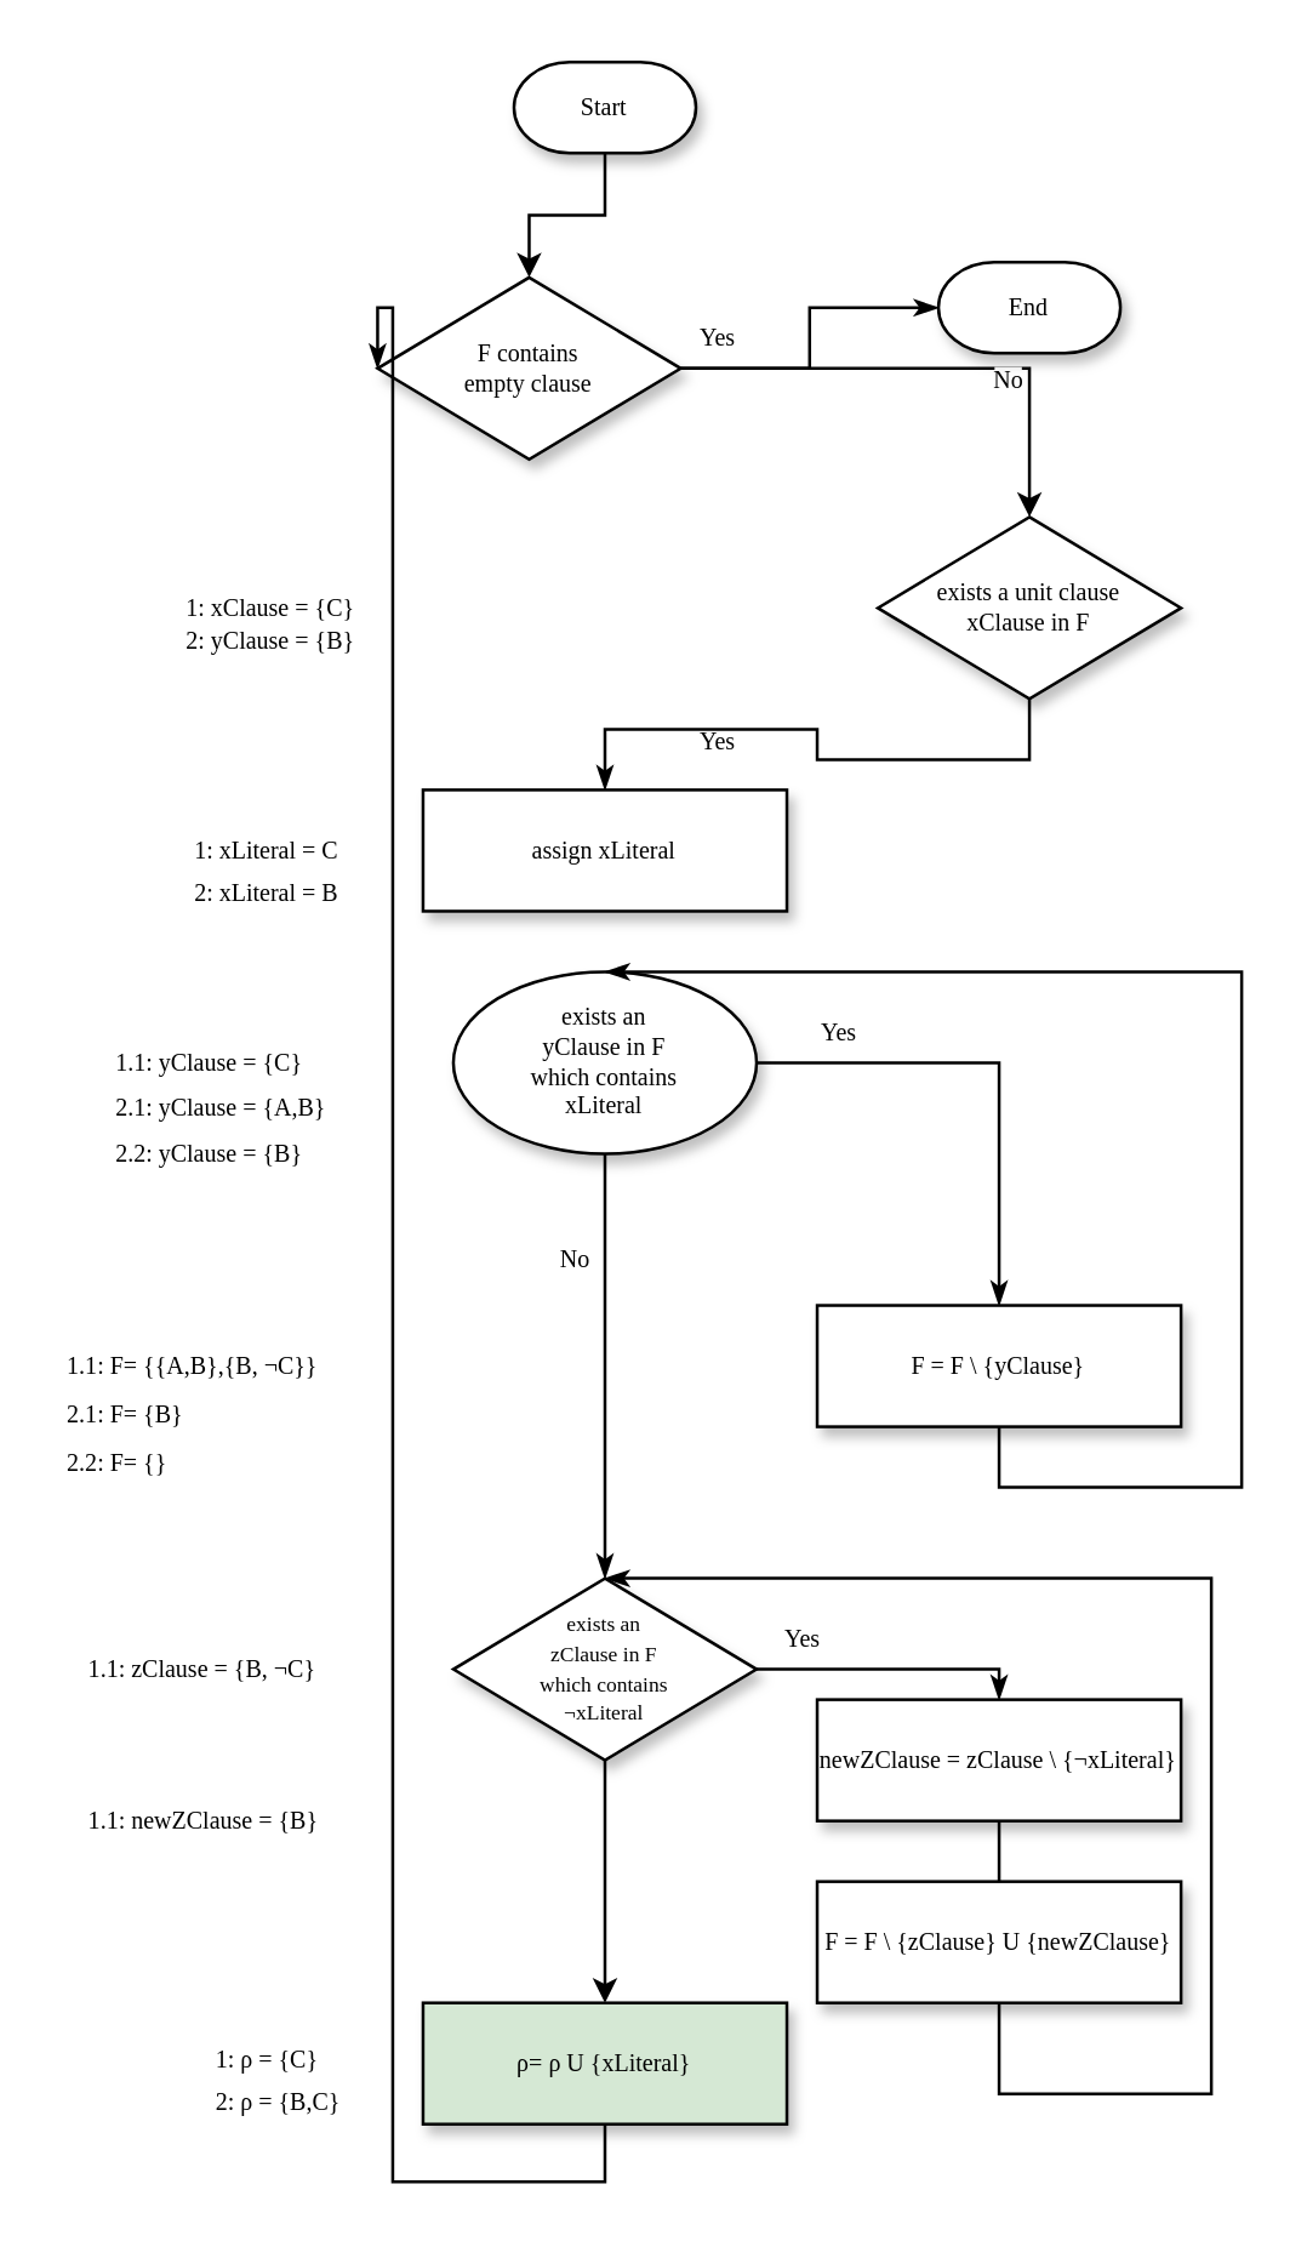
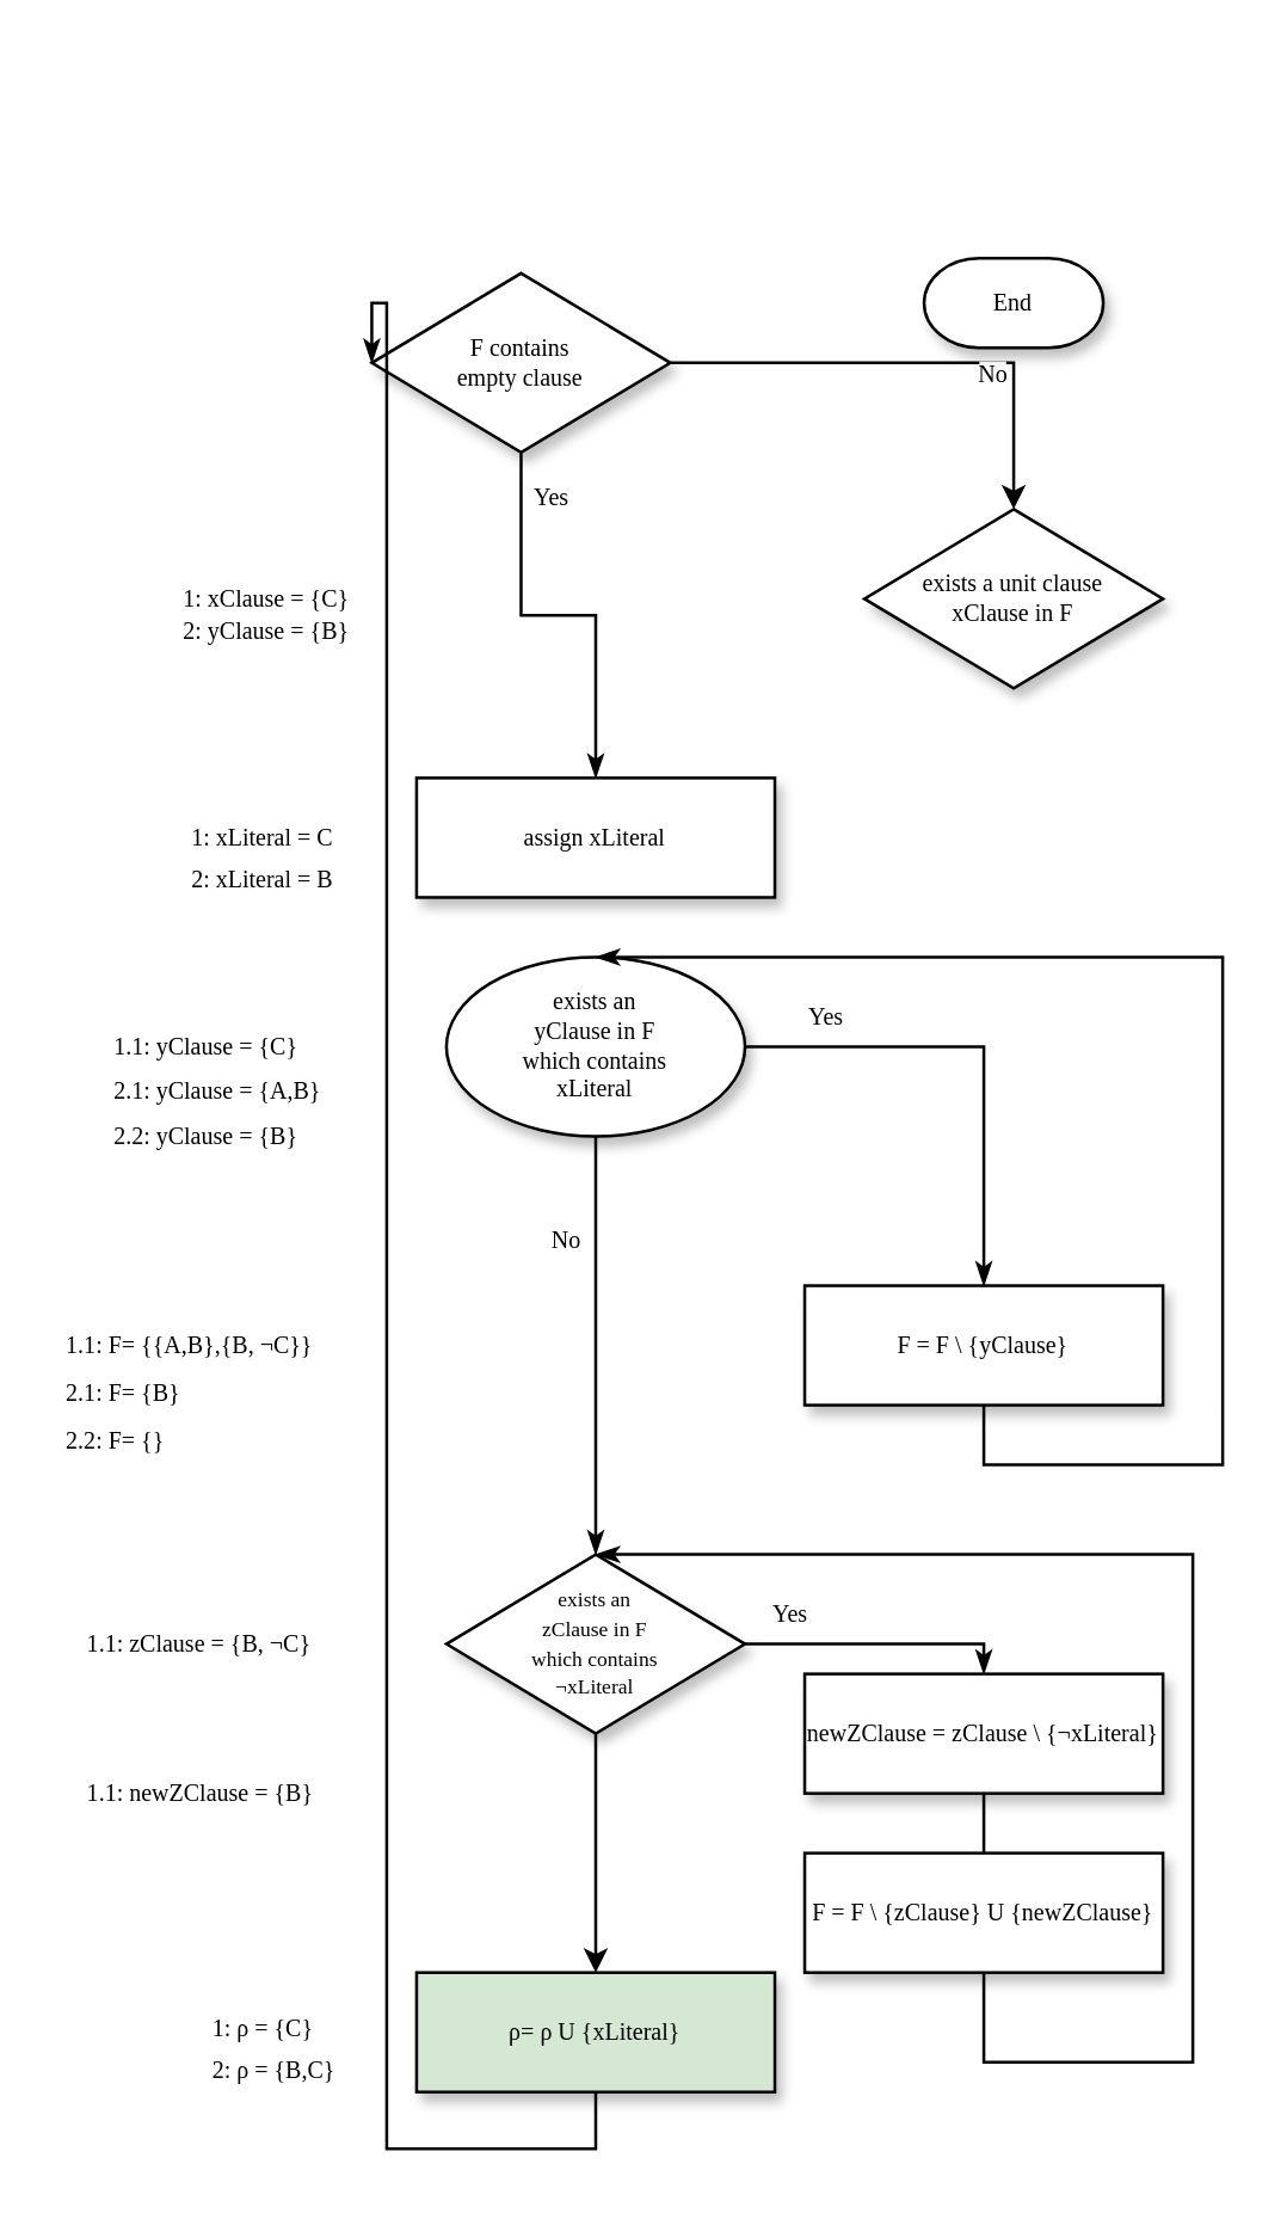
- <mxCell id="22" value="Start" style="strokeWidth=1;html=1;shape=mxgraph.flowchart.terminator;whiteSpace=wrap;rounded=0;shadow=1;labelBackgroundColor=none;fontFamily=Verdana;fontSize=8;align=center;" vertex="1" parent="1"><mxGeometry x="169" y="20" width="60" height="30" as="geometry" /></mxCell>
- <mxCell id="21" value="" style="edgeStyle=orthogonalEdgeStyle;rounded=0;orthogonalLoop=1;jettySize=auto;html=1;startSize=5;endSize=5;fontFamily=Verdana;fontSize=8;" edge="1" parent="1" source="22" target="4"><mxGeometry relative="1" as="geometry" /></mxCell>
- <mxCell id="2" value="Yes" style="edgeStyle=orthogonalEdgeStyle;rounded=0;html=1;labelBackgroundColor=none;startSize=5;endArrow=classicThin;endFill=1;endSize=5;jettySize=auto;orthogonalLoop=1;strokeWidth=1;fontFamily=Verdana;fontSize=8;entryX=0;entryY=0.5;entryDx=0;entryDy=0;entryPerimeter=0;" parent="1" source="4" target="14" edge="1"><mxGeometry x="-0.778" y="10" relative="1" as="geometry"><mxPoint as="offset" /><mxPoint x="339" y="101" as="targetPoint" /></mxGeometry></mxCell>
+ <mxCell id="2" value="Yes" style="edgeStyle=orthogonalEdgeStyle;rounded=0;html=1;labelBackgroundColor=none;startSize=5;endArrow=classicThin;endFill=1;endSize=5;jettySize=auto;orthogonalLoop=1;strokeWidth=1;fontFamily=Verdana;fontSize=8;" parent="1" source="4" target="6" edge="1"><mxGeometry x="-0.778" y="10" relative="1" as="geometry"><mxPoint as="offset" /><mxPoint x="339" y="101" as="targetPoint" /></mxGeometry></mxCell>
- <mxCell id="5" value="Yes" style="edgeStyle=orthogonalEdgeStyle;rounded=0;html=1;labelBackgroundColor=none;startSize=5;endArrow=classicThin;endFill=1;endSize=5;jettySize=auto;orthogonalLoop=1;strokeWidth=1;fontFamily=Verdana;fontSize=8;exitX=0.5;exitY=1;exitDx=0;exitDy=0;" parent="1" source="13" target="6" edge="1"><mxGeometry x="0.357" y="14" relative="1" as="geometry"><mxPoint x="239" y="230" as="sourcePoint" /><mxPoint x="-4" y="-10" as="offset" /></mxGeometry></mxCell>
